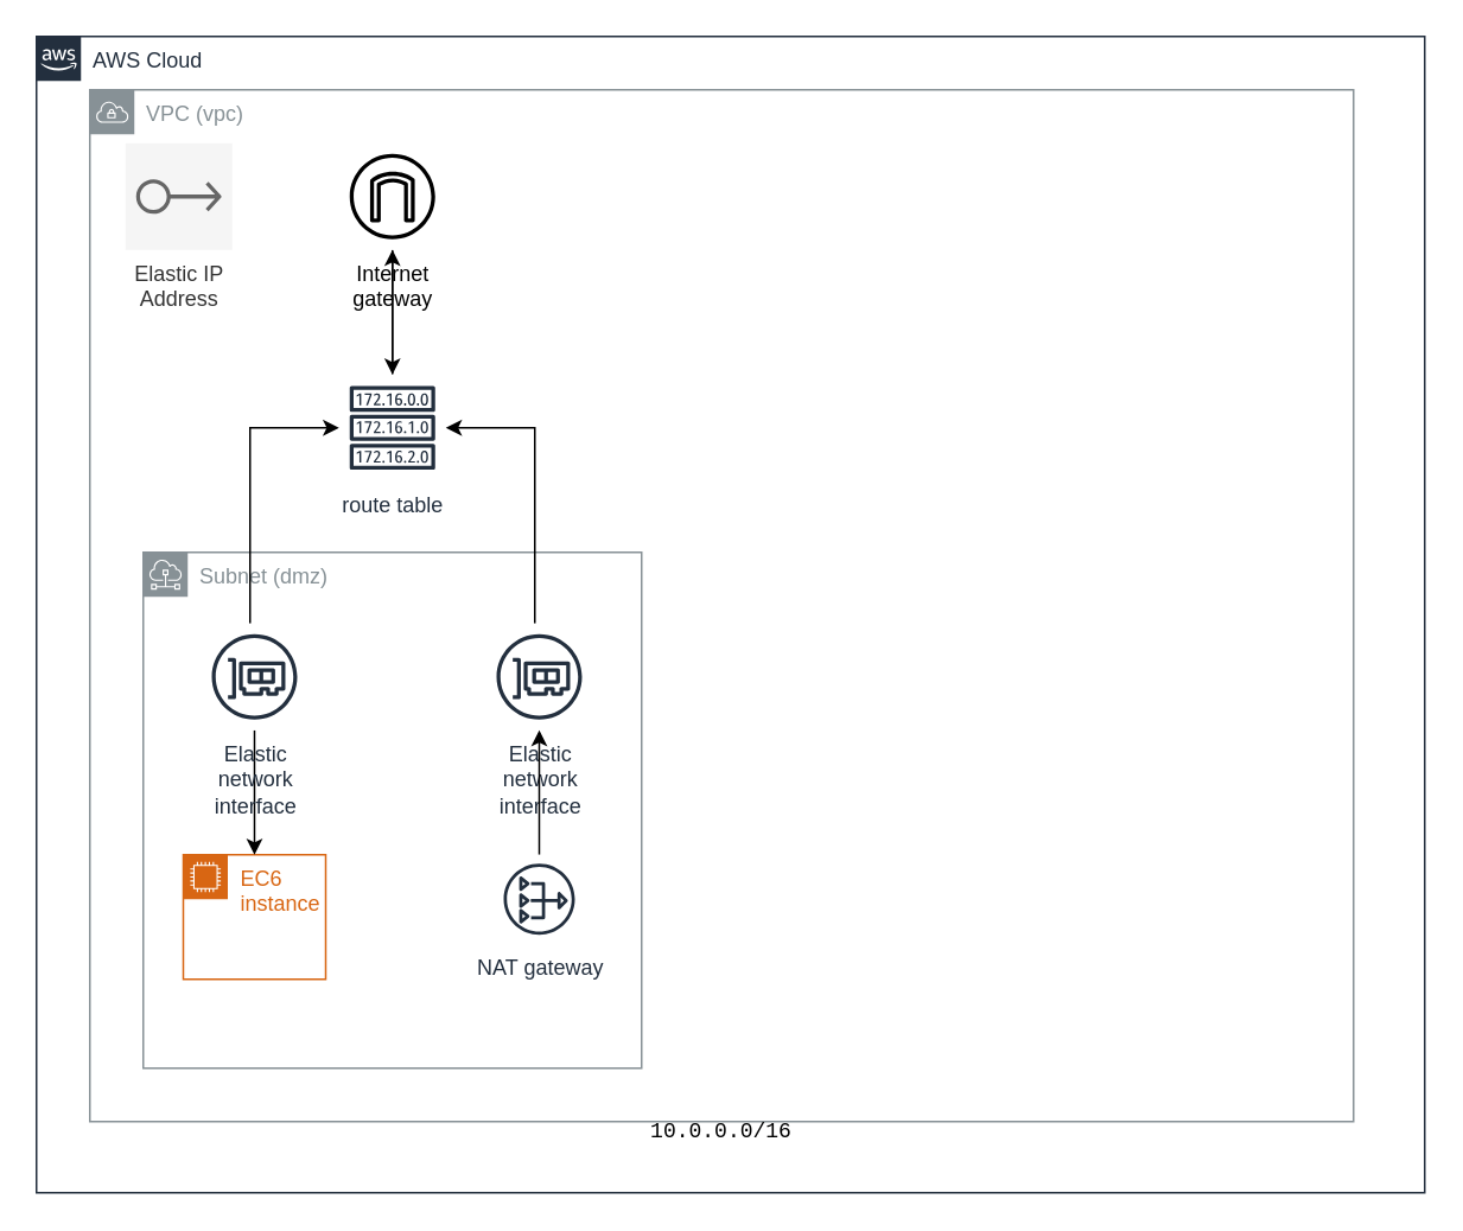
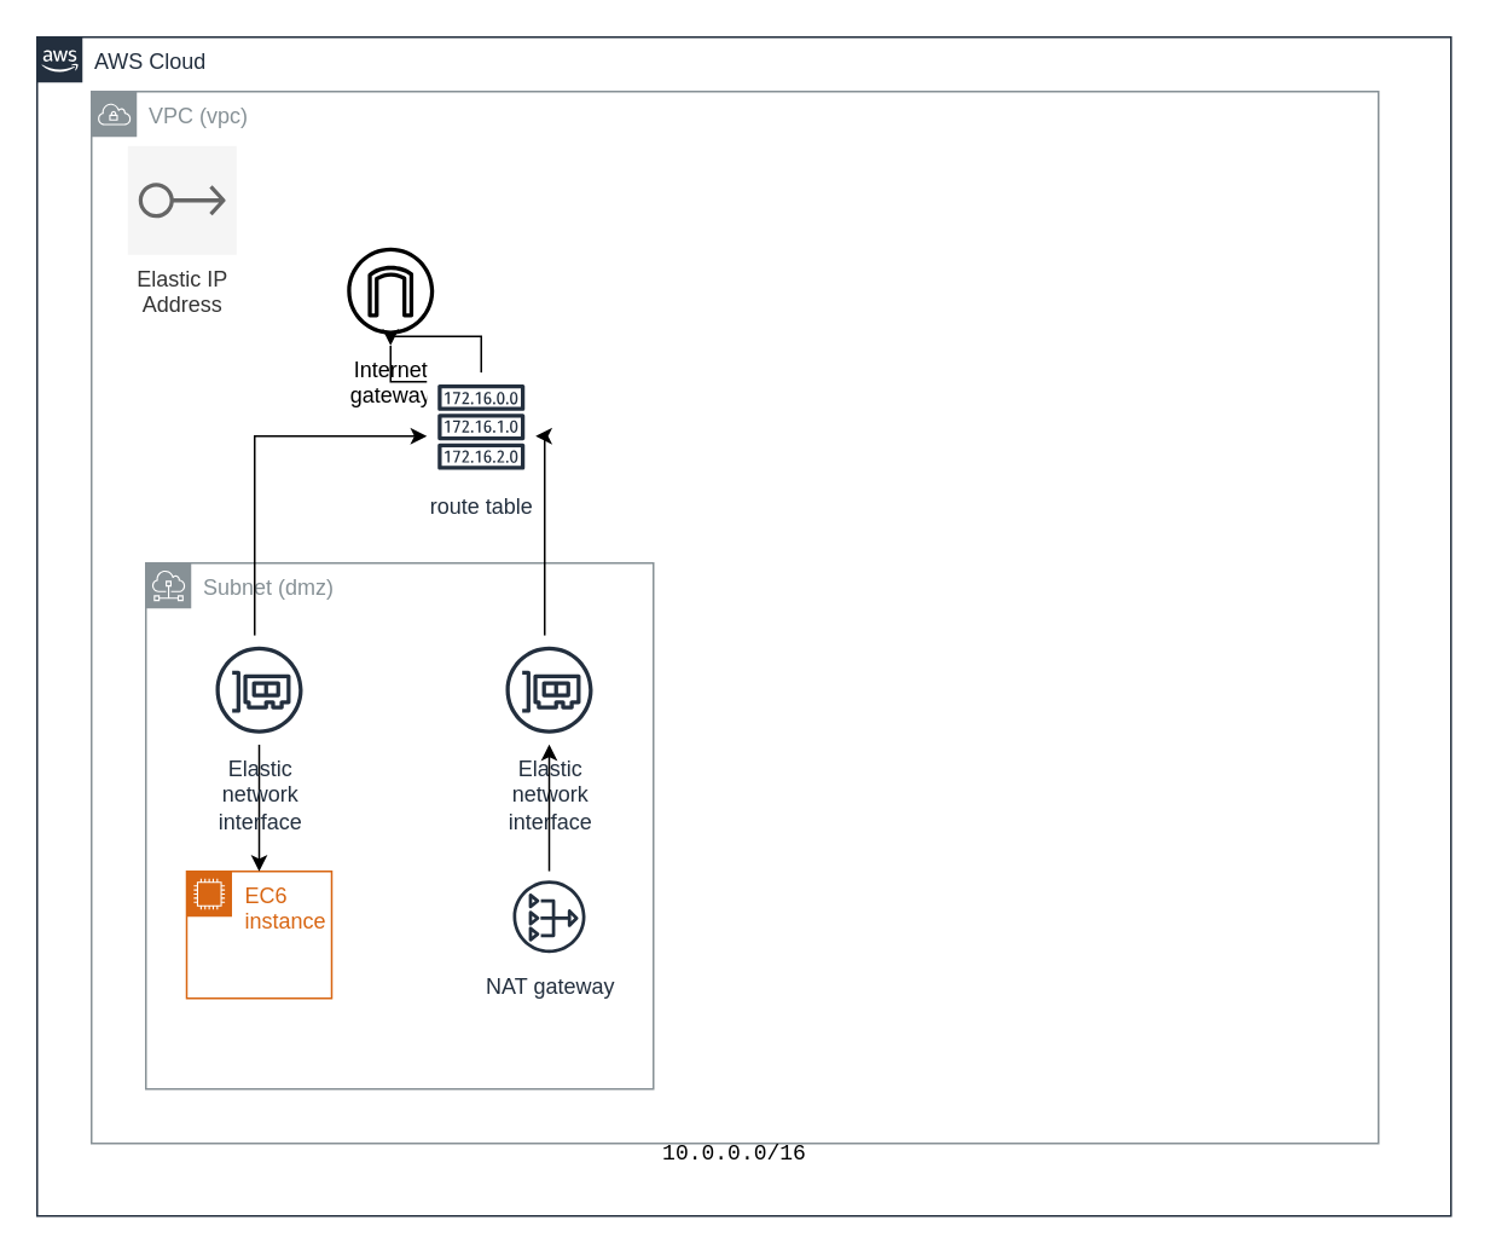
- <mxCell id="7" value="Internet&#10;gateway" style="sketch=0;outlineConnect=0;dashed=0;verticalLabelPosition=bottom;verticalAlign=top;align=center;html=1;fontSize=12;fontStyle=0;aspect=fixed;shape=mxgraph.aws4.resourceIcon;resIcon=mxgraph.aws4.internet_gateway;" parent="2" vertex="1"><mxGeometry x="170" y="60" width="60" height="60" as="geometry" /></mxCell>
+ <mxCell id="7" value="Internet&#10;gateway" style="sketch=0;outlineConnect=0;dashed=0;verticalLabelPosition=bottom;verticalAlign=top;align=center;html=1;fontSize=12;fontStyle=0;aspect=fixed;shape=mxgraph.aws4.resourceIcon;resIcon=mxgraph.aws4.internet_gateway;" parent="2" vertex="1"><mxGeometry x="165" y="110" width="60" height="60" as="geometry" /></mxCell>
- <mxCell id="9" value="route table" style="sketch=0;outlineConnect=0;fontColor=#232F3E;gradientColor=none;strokeColor=#232F3E;fillColor=#ffffff;dashed=0;verticalLabelPosition=bottom;verticalAlign=top;align=center;html=1;fontSize=12;fontStyle=0;aspect=fixed;shape=mxgraph.aws4.resourceIcon;resIcon=mxgraph.aws4.route_table;" parent="2" vertex="1"><mxGeometry x="170" y="190" width="60" height="60" as="geometry" /></mxCell>
+ <mxCell id="9" value="route table" style="sketch=0;outlineConnect=0;fontColor=#232F3E;gradientColor=none;strokeColor=#232F3E;fillColor=#ffffff;dashed=0;verticalLabelPosition=bottom;verticalAlign=top;align=center;html=1;fontSize=12;fontStyle=0;aspect=fixed;shape=mxgraph.aws4.resourceIcon;resIcon=mxgraph.aws4.route_table;" parent="2" vertex="1"><mxGeometry x="215" y="185" width="60" height="60" as="geometry" /></mxCell>
